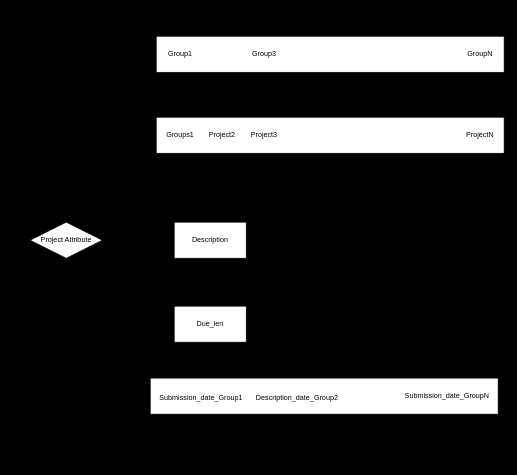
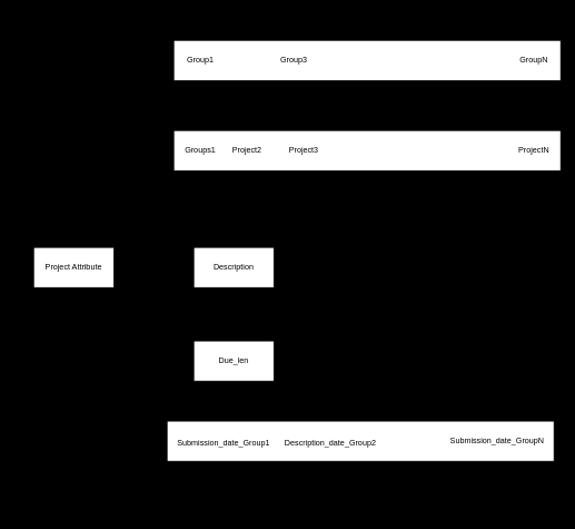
- <mxCell id="12" value="Project3" style="text;html=1;strokeColor=none;fillColor=none;align=center;verticalAlign=middle;whiteSpace=wrap;rounded=0;" parent="1" vertex="1"><mxGeometry x="410" y="210" width="60" height="30" as="geometry" /></mxCell>
+ <mxCell id="12" value="Project3" style="text;html=1;strokeColor=none;fillColor=none;align=center;verticalAlign=middle;whiteSpace=wrap;rounded=0;" parent="1" vertex="1"><mxGeometry x="425" y="210" width="60" height="30" as="geometry" /></mxCell>
- <mxCell id="18" value="Project Attribute" style="rhombus;whiteSpace=wrap;html=1;" parent="1" vertex="1"><mxGeometry x="50" y="370" width="120" height="60" as="geometry" /></mxCell>
+ <mxCell id="18" value="Project Attribute" style="rounded=0;whiteSpace=wrap;html=1;" parent="1" vertex="1"><mxGeometry x="50" y="370" width="120" height="60" as="geometry" /></mxCell>
- <mxCell id="17" value="" style="edgeStyle=none;html=1;" parent="1" source="18" target="25" edge="1"><mxGeometry relative="1" as="geometry" /></mxCell>
